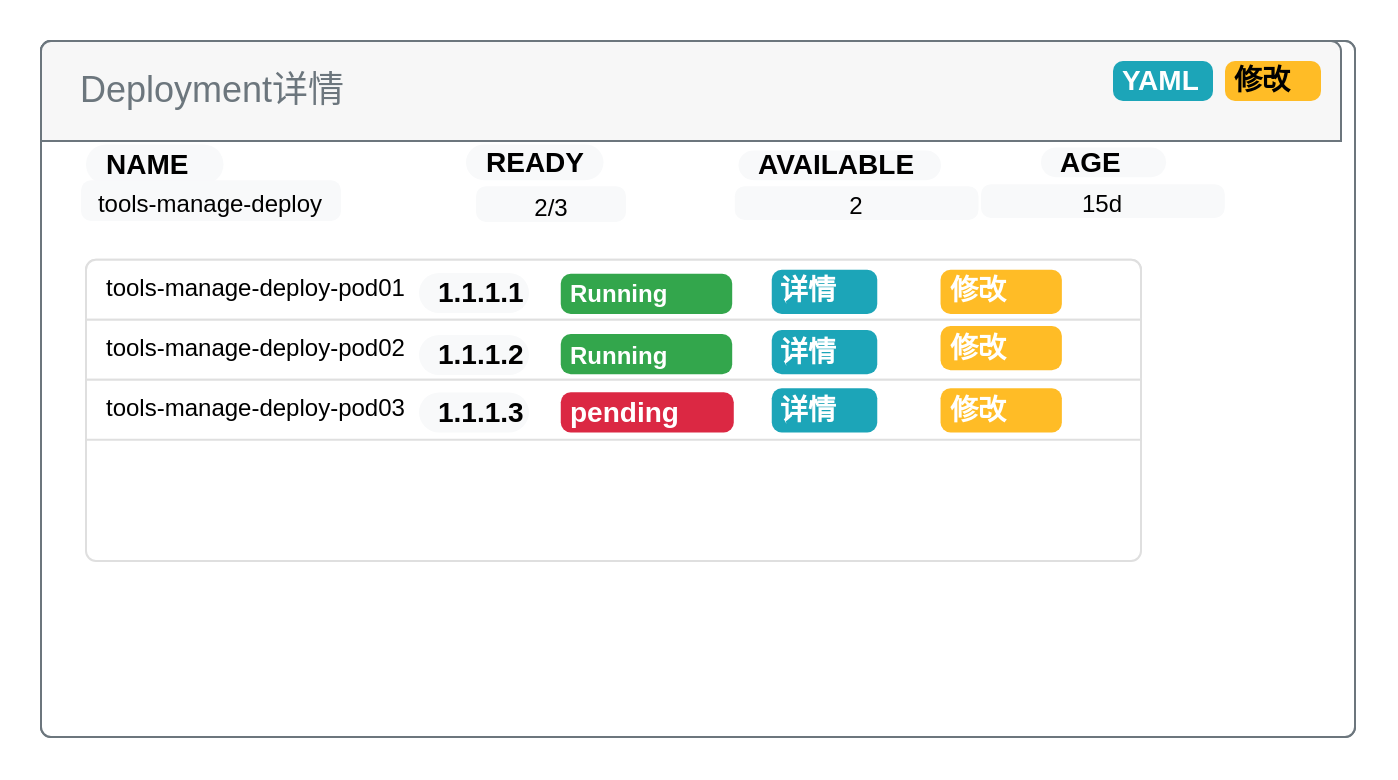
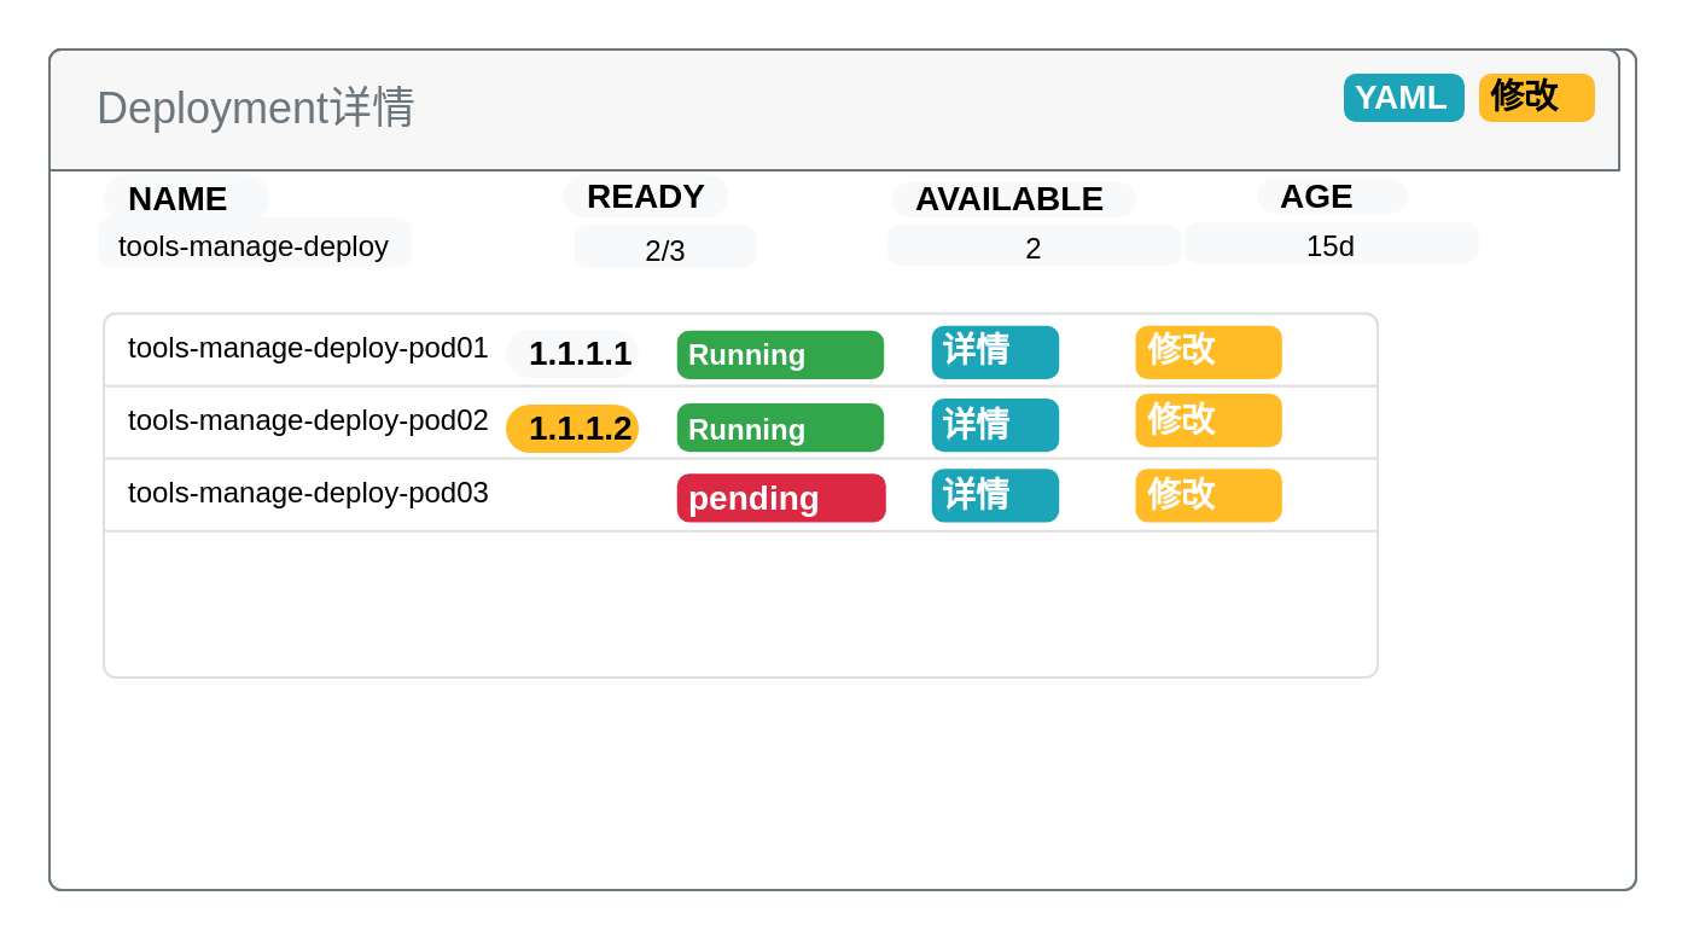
- <mxCell id="54" value="1.1.1.2" style="rounded=1;whiteSpace=wrap;html=1;arcSize=50;strokeColor=none;strokeWidth=1;fillColor=#F8F9FA;fontColor=#000000;whiteSpace=wrap;align=left;verticalAlign=middle;spacingLeft=0;fontStyle=1;fontSize=14;spacing=10;" vertex="1" parent="40"><mxGeometry x="166.5" y="37.63" width="55" height="20" as="geometry" /></mxCell>
+ <mxCell id="54" value="1.1.1.2" style="rounded=1;whiteSpace=wrap;html=1;arcSize=50;strokeColor=none;strokeWidth=1;fillColor=#ffbc26;fontColor=#000000;whiteSpace=wrap;align=left;verticalAlign=middle;spacingLeft=0;fontStyle=1;fontSize=14;spacing=10;" vertex="1" parent="40"><mxGeometry x="166.5" y="37.63" width="55" height="20" as="geometry" /></mxCell>
- <mxCell id="55" value="1.1.1.3" style="rounded=1;whiteSpace=wrap;html=1;arcSize=50;strokeColor=none;strokeWidth=1;fillColor=#F8F9FA;fontColor=#000000;whiteSpace=wrap;align=left;verticalAlign=middle;spacingLeft=0;fontStyle=1;fontSize=14;spacing=10;" vertex="1" parent="40"><mxGeometry x="166.5" y="66.36" width="55" height="20" as="geometry" /></mxCell>
